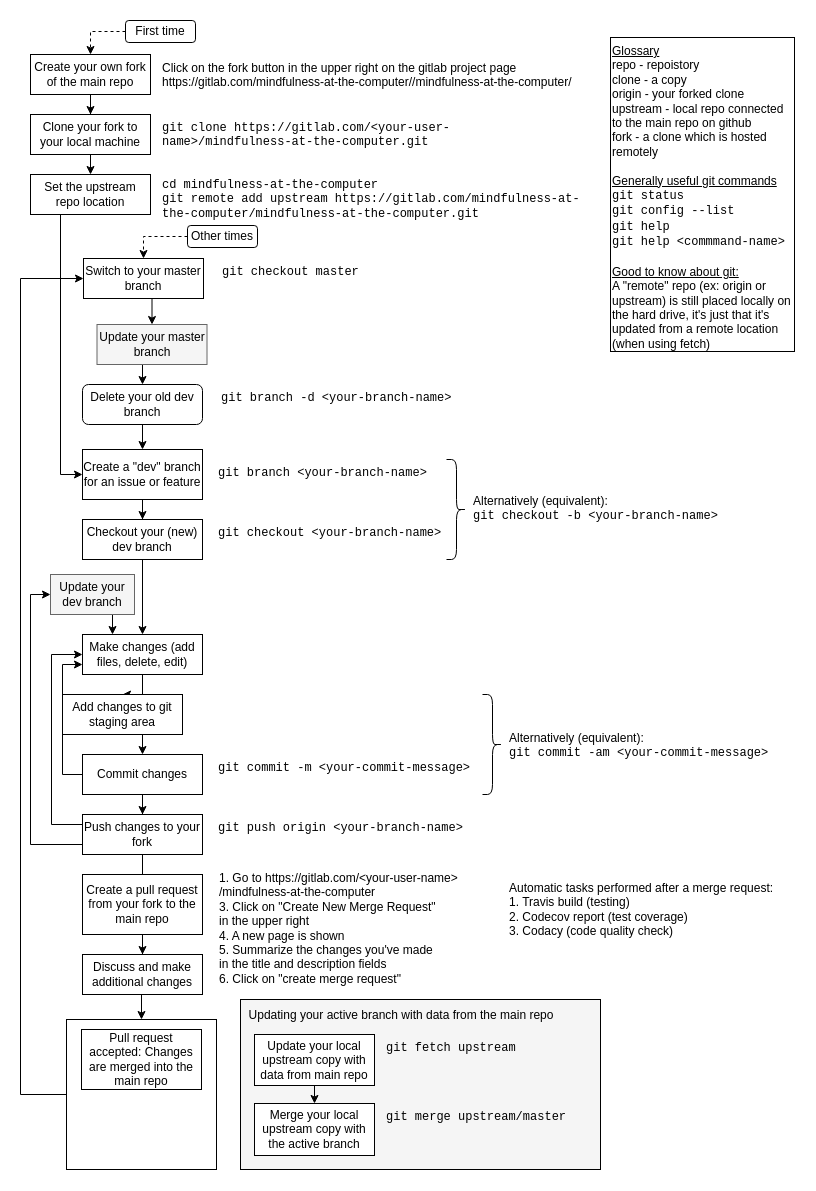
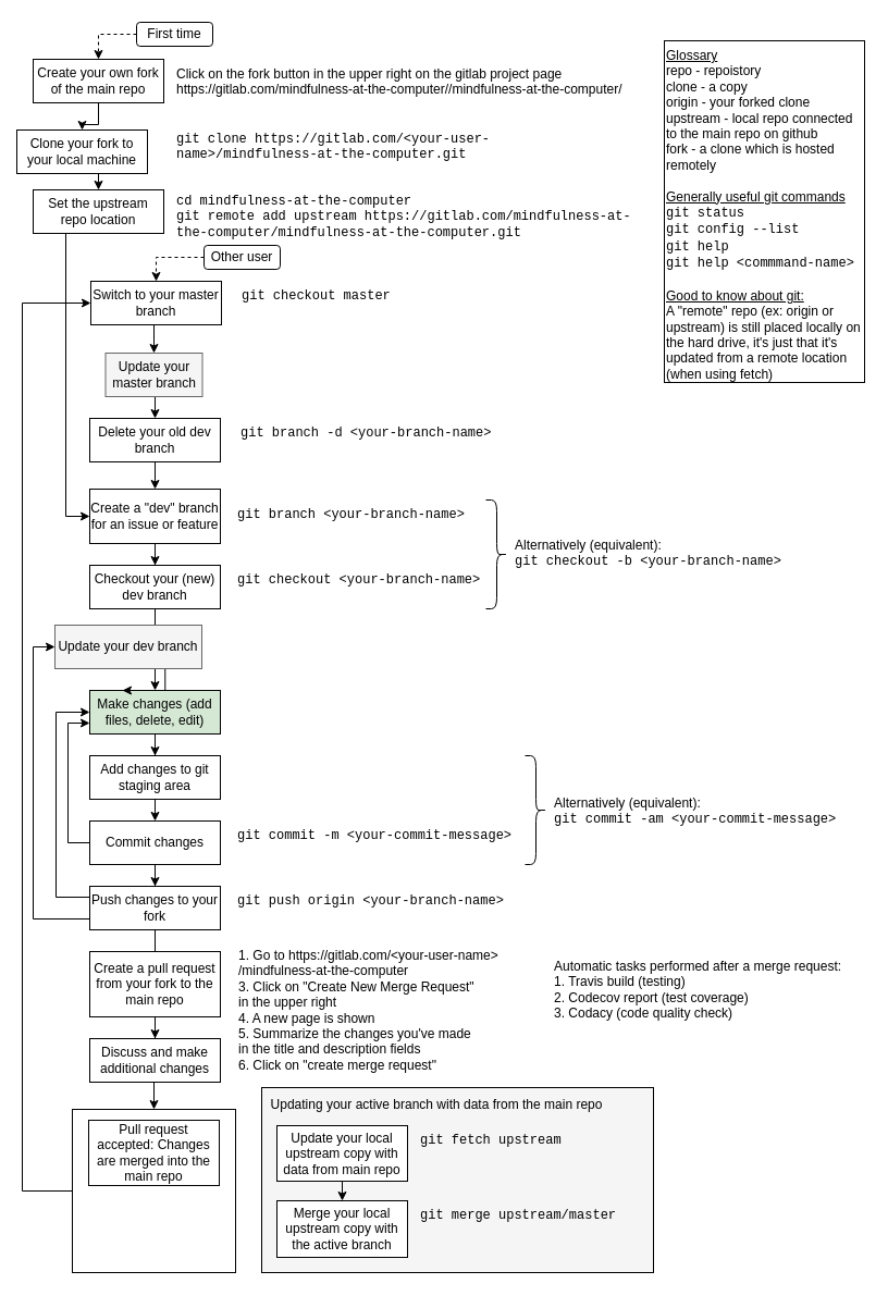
- <mxCell id="8" value="Clone your fork to your local machine" style="rounded=0;whiteSpace=wrap;html=1;" parent="1" vertex="1"><mxGeometry x="30" y="114" width="120" height="40" as="geometry" /></mxCell>
+ <mxCell id="8" value="Clone your fork to your local machine" style="rounded=0;whiteSpace=wrap;html=1;" parent="1" vertex="1"><mxGeometry x="15" y="119" width="120" height="40" as="geometry" /></mxCell>
- <mxCell id="56" value="Other times" style="text;html=1;strokeColor=#000000;fillColor=none;align=center;verticalAlign=middle;whiteSpace=wrap;rounded=1;" parent="1" vertex="1"><mxGeometry x="187" y="225" width="70" height="22" as="geometry" /></mxCell>
+ <mxCell id="56" value="Other user" style="text;html=1;strokeColor=#000000;fillColor=none;align=center;verticalAlign=middle;whiteSpace=wrap;rounded=1;" parent="1" vertex="1"><mxGeometry x="187" y="225" width="70" height="22" as="geometry" /></mxCell>
- <mxCell id="33" value="Update your master branch" style="rounded=0;whiteSpace=wrap;html=1;align=center;fillColor=#f5f5f5;strokeColor=#666666;" parent="1" vertex="1"><mxGeometry x="96.5" y="324" width="110" height="40" as="geometry" /></mxCell>
+ <mxCell id="33" value="Update your master branch" style="rounded=0;whiteSpace=wrap;html=1;align=center;fillColor=#f5f5f5;strokeColor=#666666;" parent="1" vertex="1"><mxGeometry x="96.5" y="324" width="89" height="40" as="geometry" /></mxCell>
- <mxCell id="50" value="Delete your old dev branch" style="whiteSpace=wrap;html=1;align=center;rounded=1;" parent="1" vertex="1"><mxGeometry x="82" y="384" width="120" height="40" as="geometry" /></mxCell>
+ <mxCell id="50" value="Delete your old dev branch" style="rounded=0;whiteSpace=wrap;html=1;align=center;" parent="1" vertex="1"><mxGeometry x="82" y="384" width="120" height="40" as="geometry" /></mxCell>
- <mxCell id="63" value="Update your dev branch" style="rounded=0;whiteSpace=wrap;html=1;align=center;fillColor=#f5f5f5;strokeColor=#666666;" parent="1" vertex="1"><mxGeometry x="50" y="574" width="84" height="40" as="geometry" /></mxCell>
+ <mxCell id="63" value="Update your dev branch" style="rounded=0;whiteSpace=wrap;html=1;align=center;fillColor=#f5f5f5;strokeColor=#666666;" parent="1" vertex="1"><mxGeometry x="50" y="574" width="135" height="40" as="geometry" /></mxCell>
- <mxCell id="14" value="Make changes (add files, delete, edit)" style="rounded=0;whiteSpace=wrap;html=1;" parent="1" vertex="1"><mxGeometry x="82" y="634" width="120" height="40" as="geometry" /></mxCell>
+ <mxCell id="14" value="Make changes (add files, delete, edit)" style="rounded=0;whiteSpace=wrap;html=1;fillColor=#d5e8d4;" parent="1" vertex="1"><mxGeometry x="82" y="634" width="120" height="40" as="geometry" /></mxCell>
- <mxCell id="16" value="Add changes to git staging area" style="rounded=0;whiteSpace=wrap;html=1;" parent="1" vertex="1"><mxGeometry x="62" y="694" width="120" height="40" as="geometry" /></mxCell>
+ <mxCell id="16" value="Add changes to git staging area" style="rounded=0;whiteSpace=wrap;html=1;" parent="1" vertex="1"><mxGeometry x="82" y="694" width="120" height="40" as="geometry" /></mxCell>
